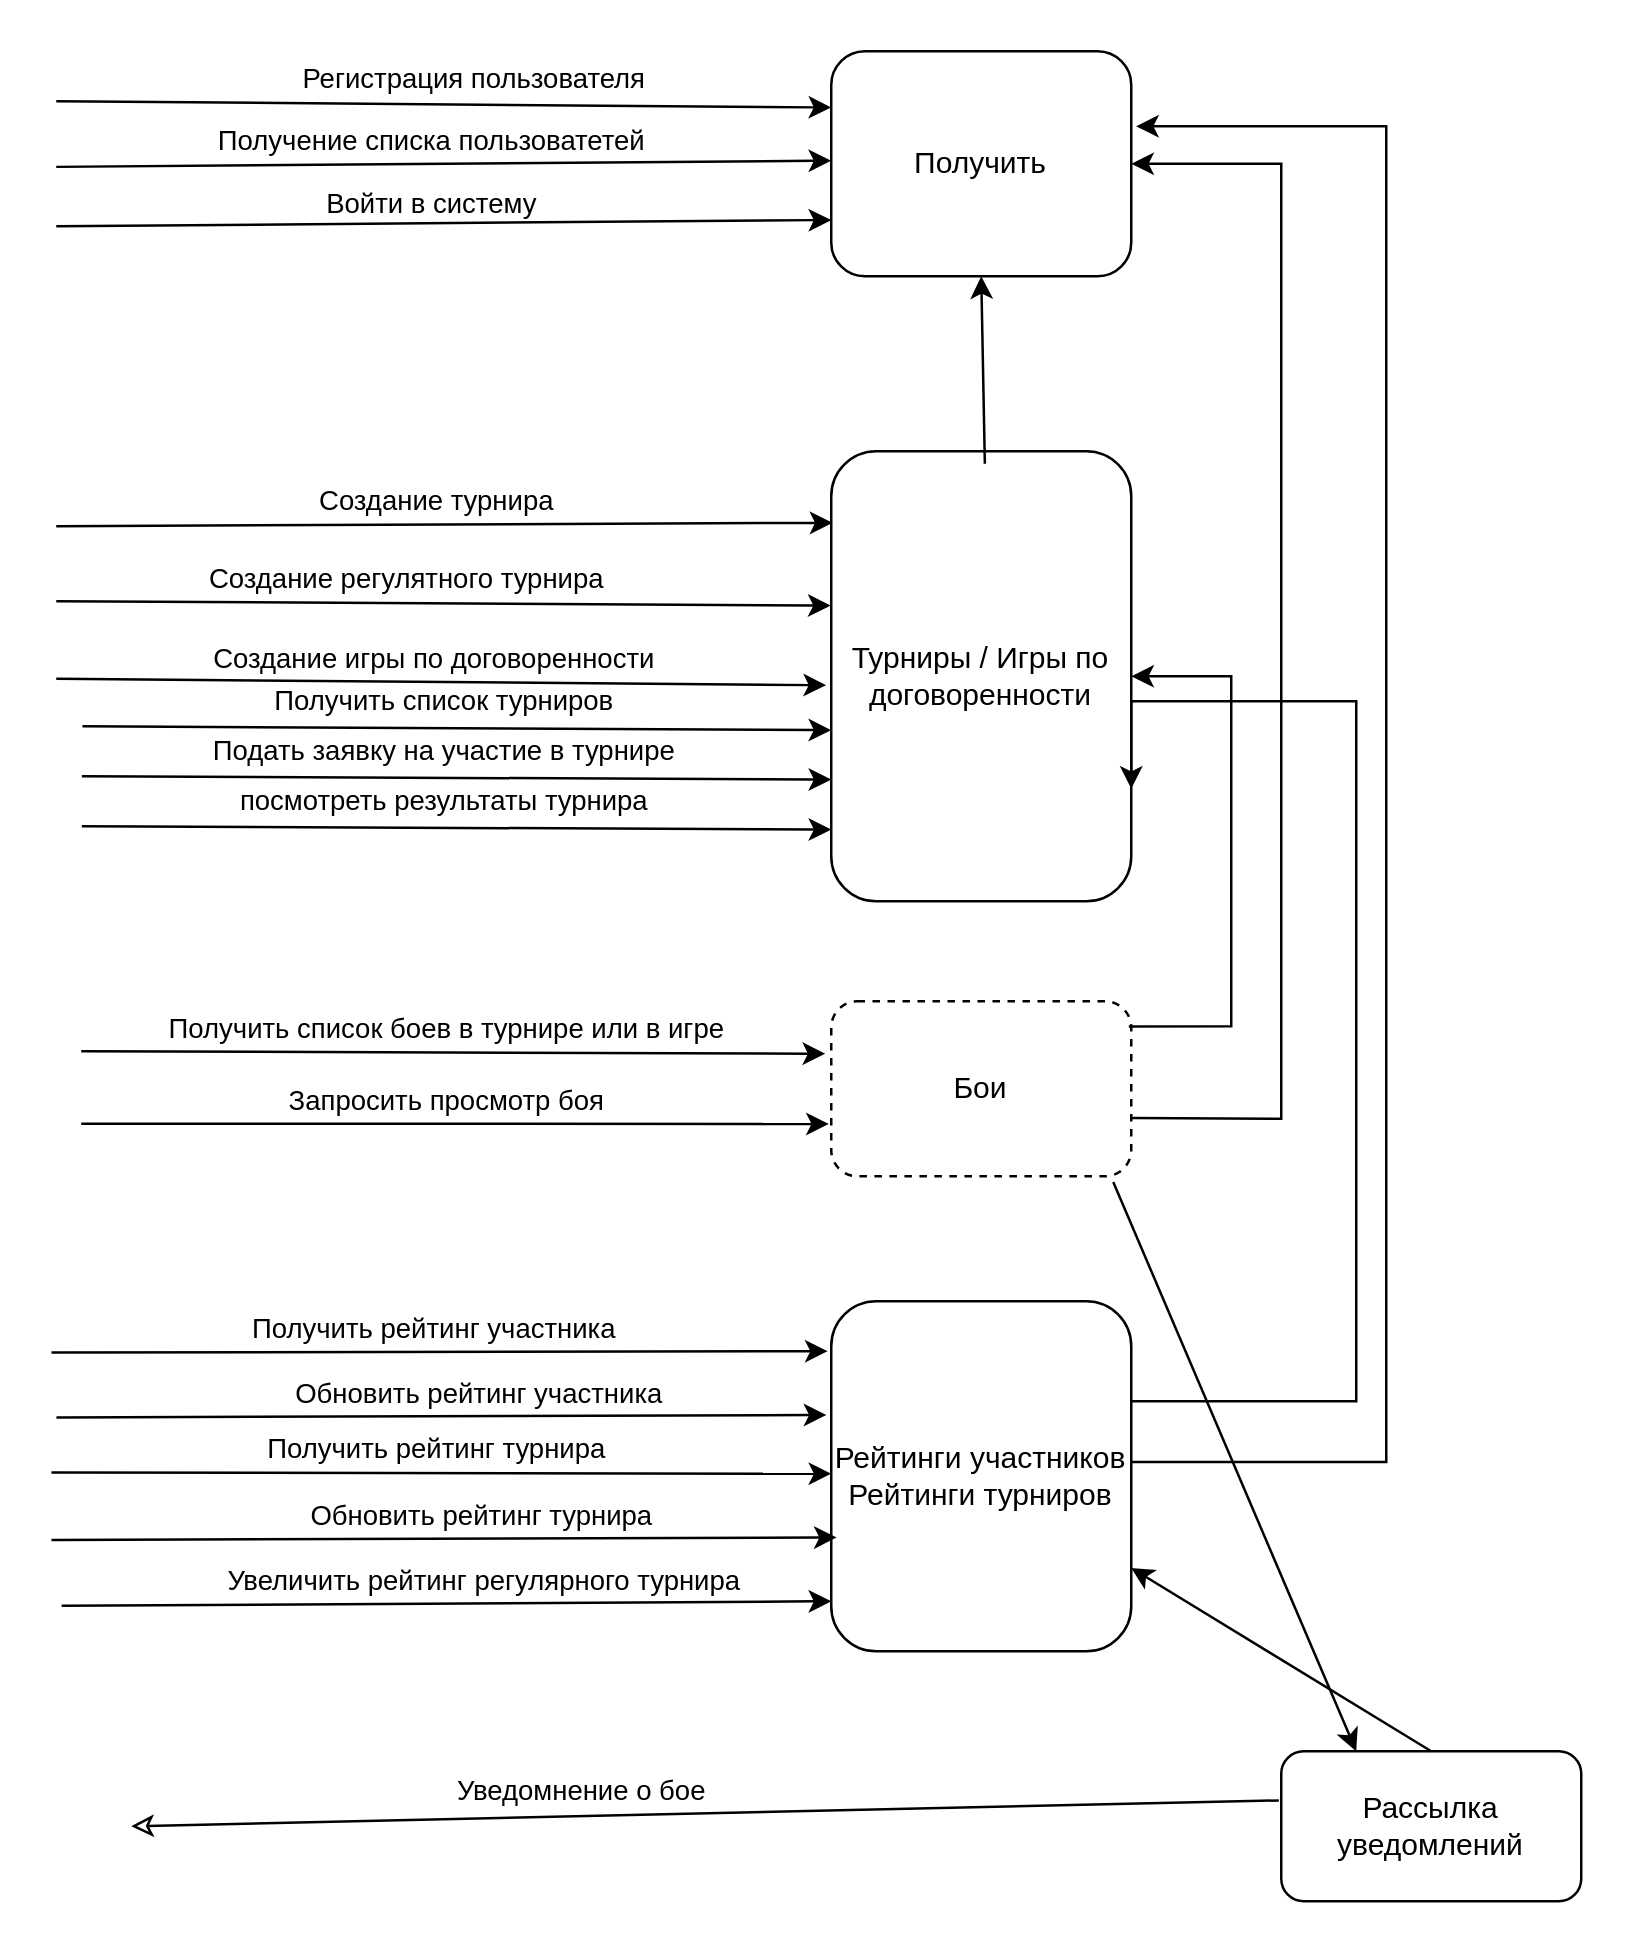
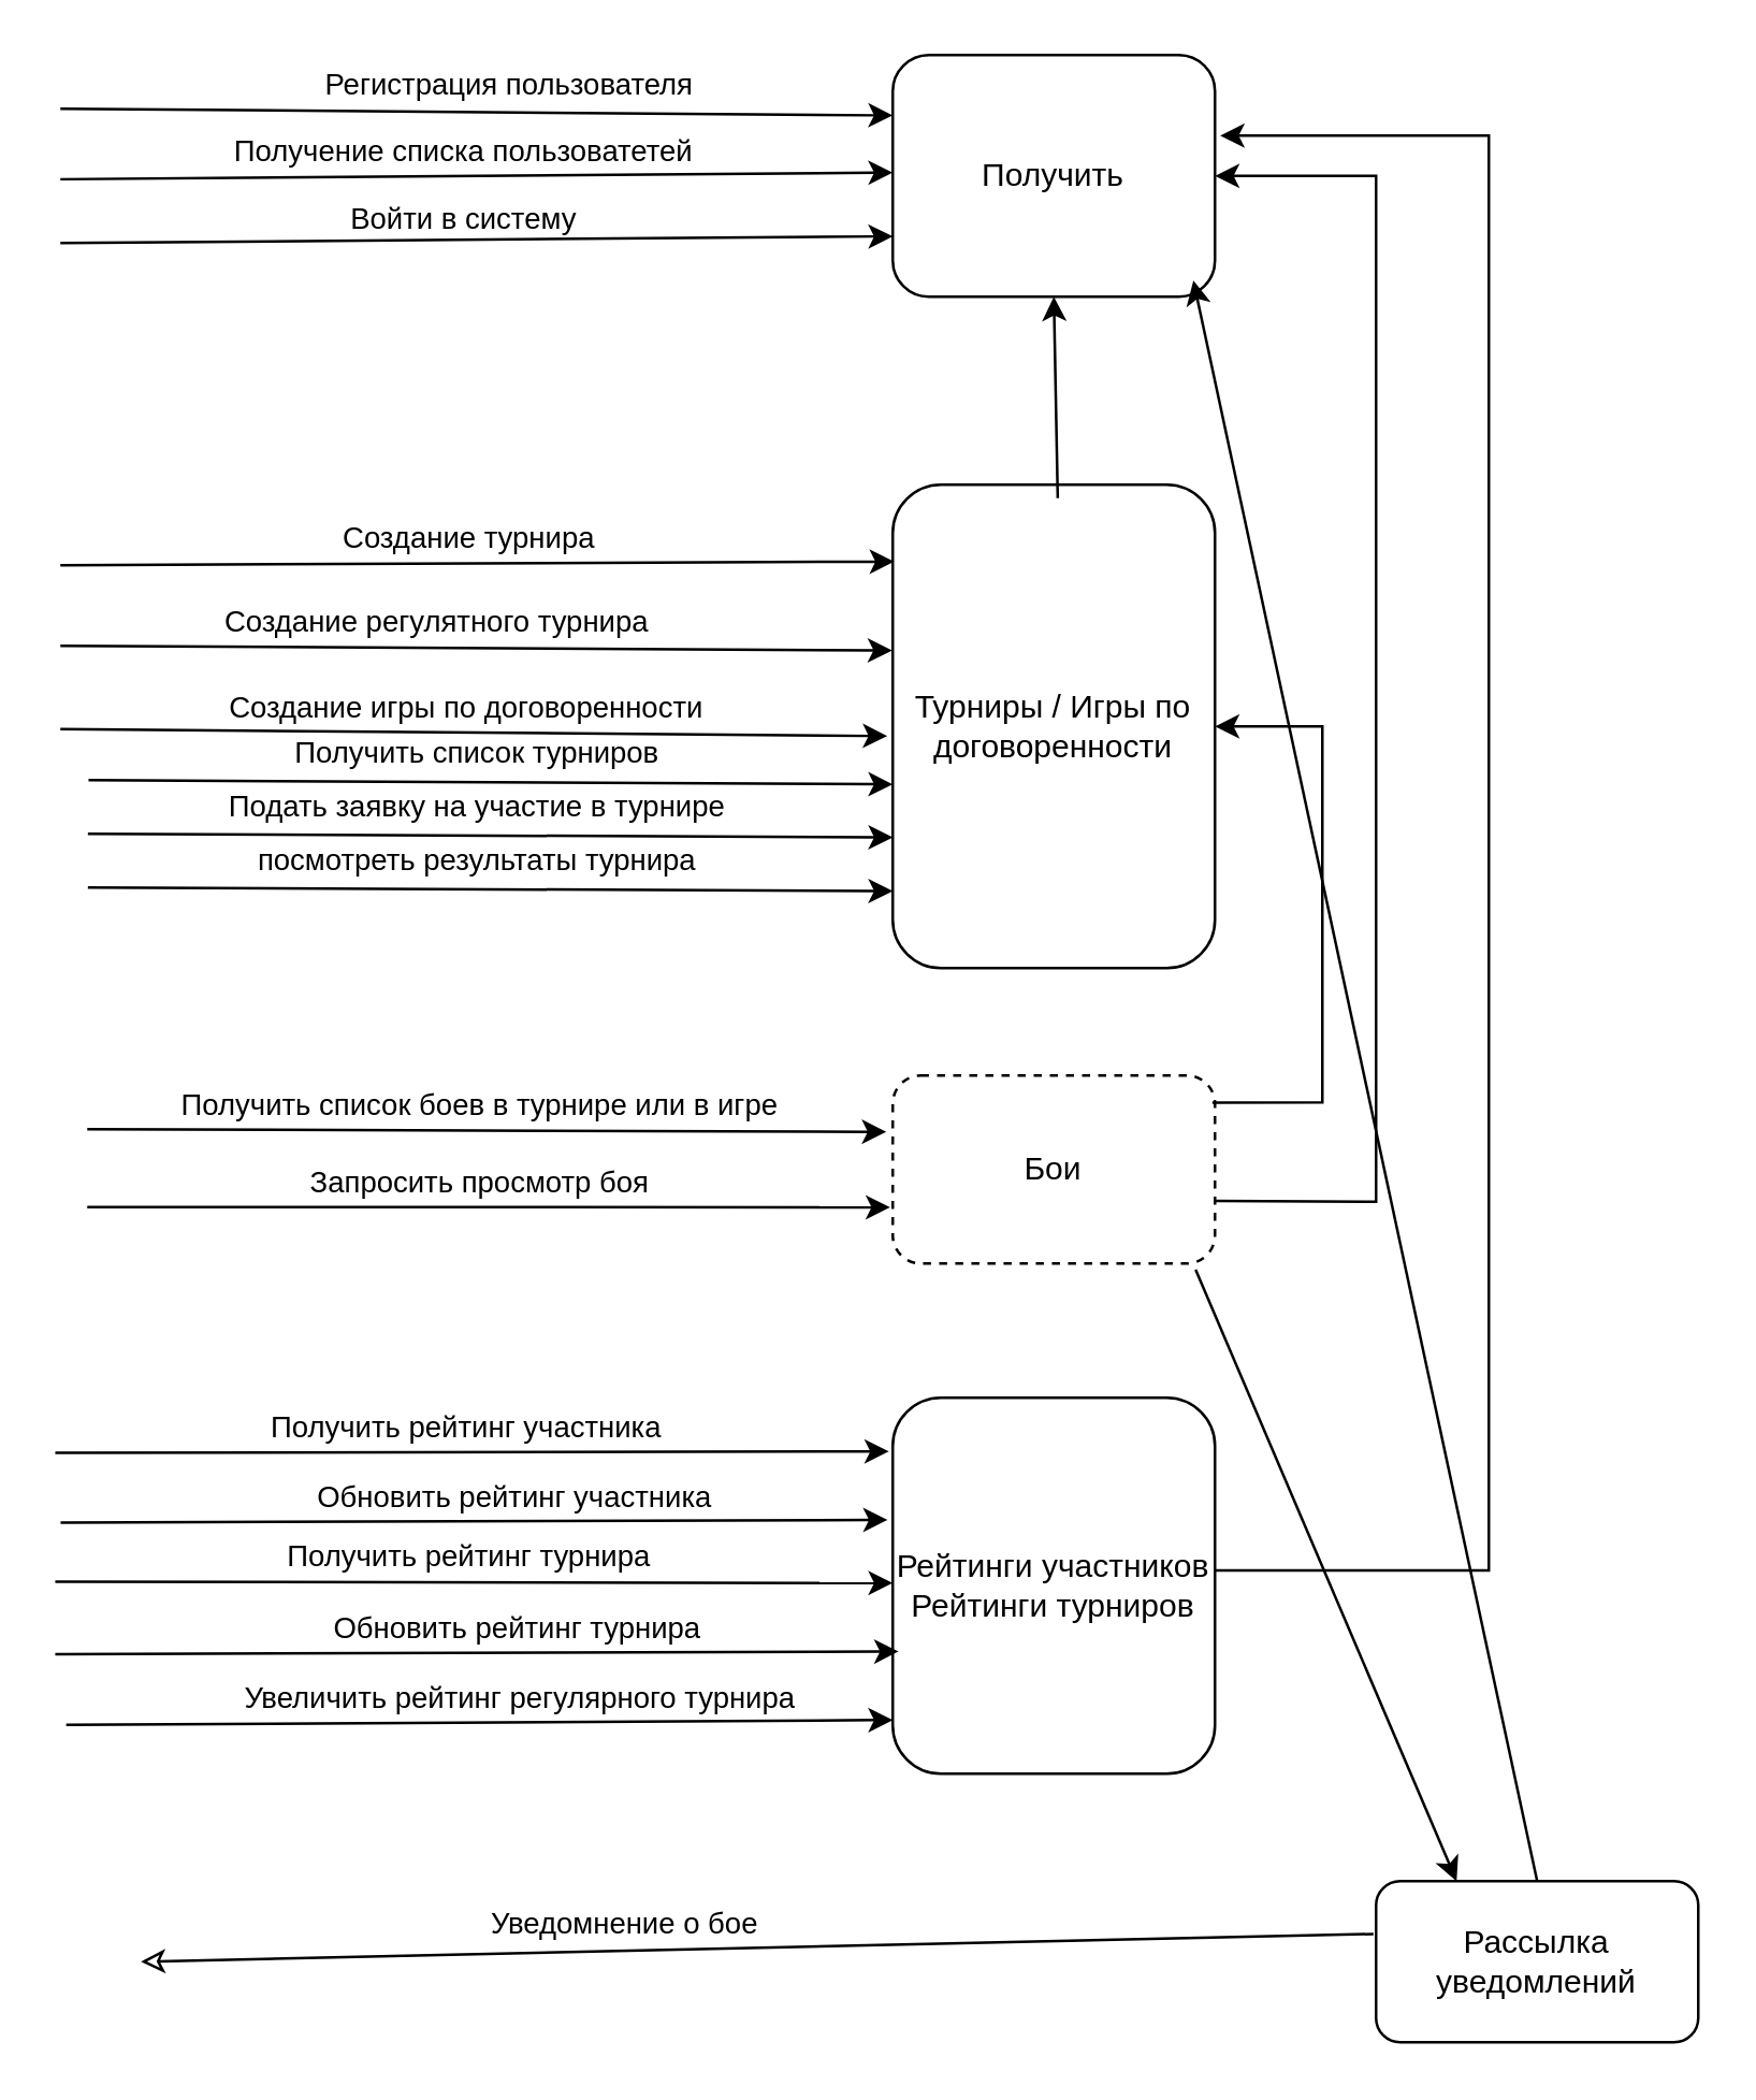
- <mxCell id="18" style="edgeStyle=orthogonalEdgeStyle;rounded=0;orthogonalLoop=1;jettySize=auto;html=1;entryX=1;entryY=0.75;entryDx=0;entryDy=0;exitX=0.976;exitY=0.263;exitDx=0;exitDy=0;exitPerimeter=0;" parent="1" source="19" target="5" edge="1"><mxGeometry relative="1" as="geometry"><mxPoint x="612" y="80" as="targetPoint" /><mxPoint x="472" y="560" as="sourcePoint" /><Array as="points"><mxPoint x="449" y="560" /><mxPoint x="542" y="560" /><mxPoint x="542" y="280" /></Array></mxGeometry></mxCell>
- <mxCell id="39" value="" style="endArrow=classic;html=1;rounded=0;exitX=0.5;exitY=0;exitDx=0;exitDy=0;" parent="1" source="35" target="19" edge="1"><mxGeometry width="50" height="50" relative="1" as="geometry"><mxPoint x="472" y="410" as="sourcePoint" /><mxPoint x="522" y="360" as="targetPoint" /></mxGeometry></mxCell>
+ <mxCell id="39" value="" style="endArrow=classic;html=1;rounded=0;entryX=0.933;entryY=0.933;entryDx=0;entryDy=0;entryPerimeter=0;exitX=0.5;exitY=0;exitDx=0;exitDy=0;" parent="1" source="35" target="2" edge="1"><mxGeometry width="50" height="50" relative="1" as="geometry"><mxPoint x="472" y="410" as="sourcePoint" /><mxPoint x="522" y="360" as="targetPoint" /></mxGeometry></mxCell>
